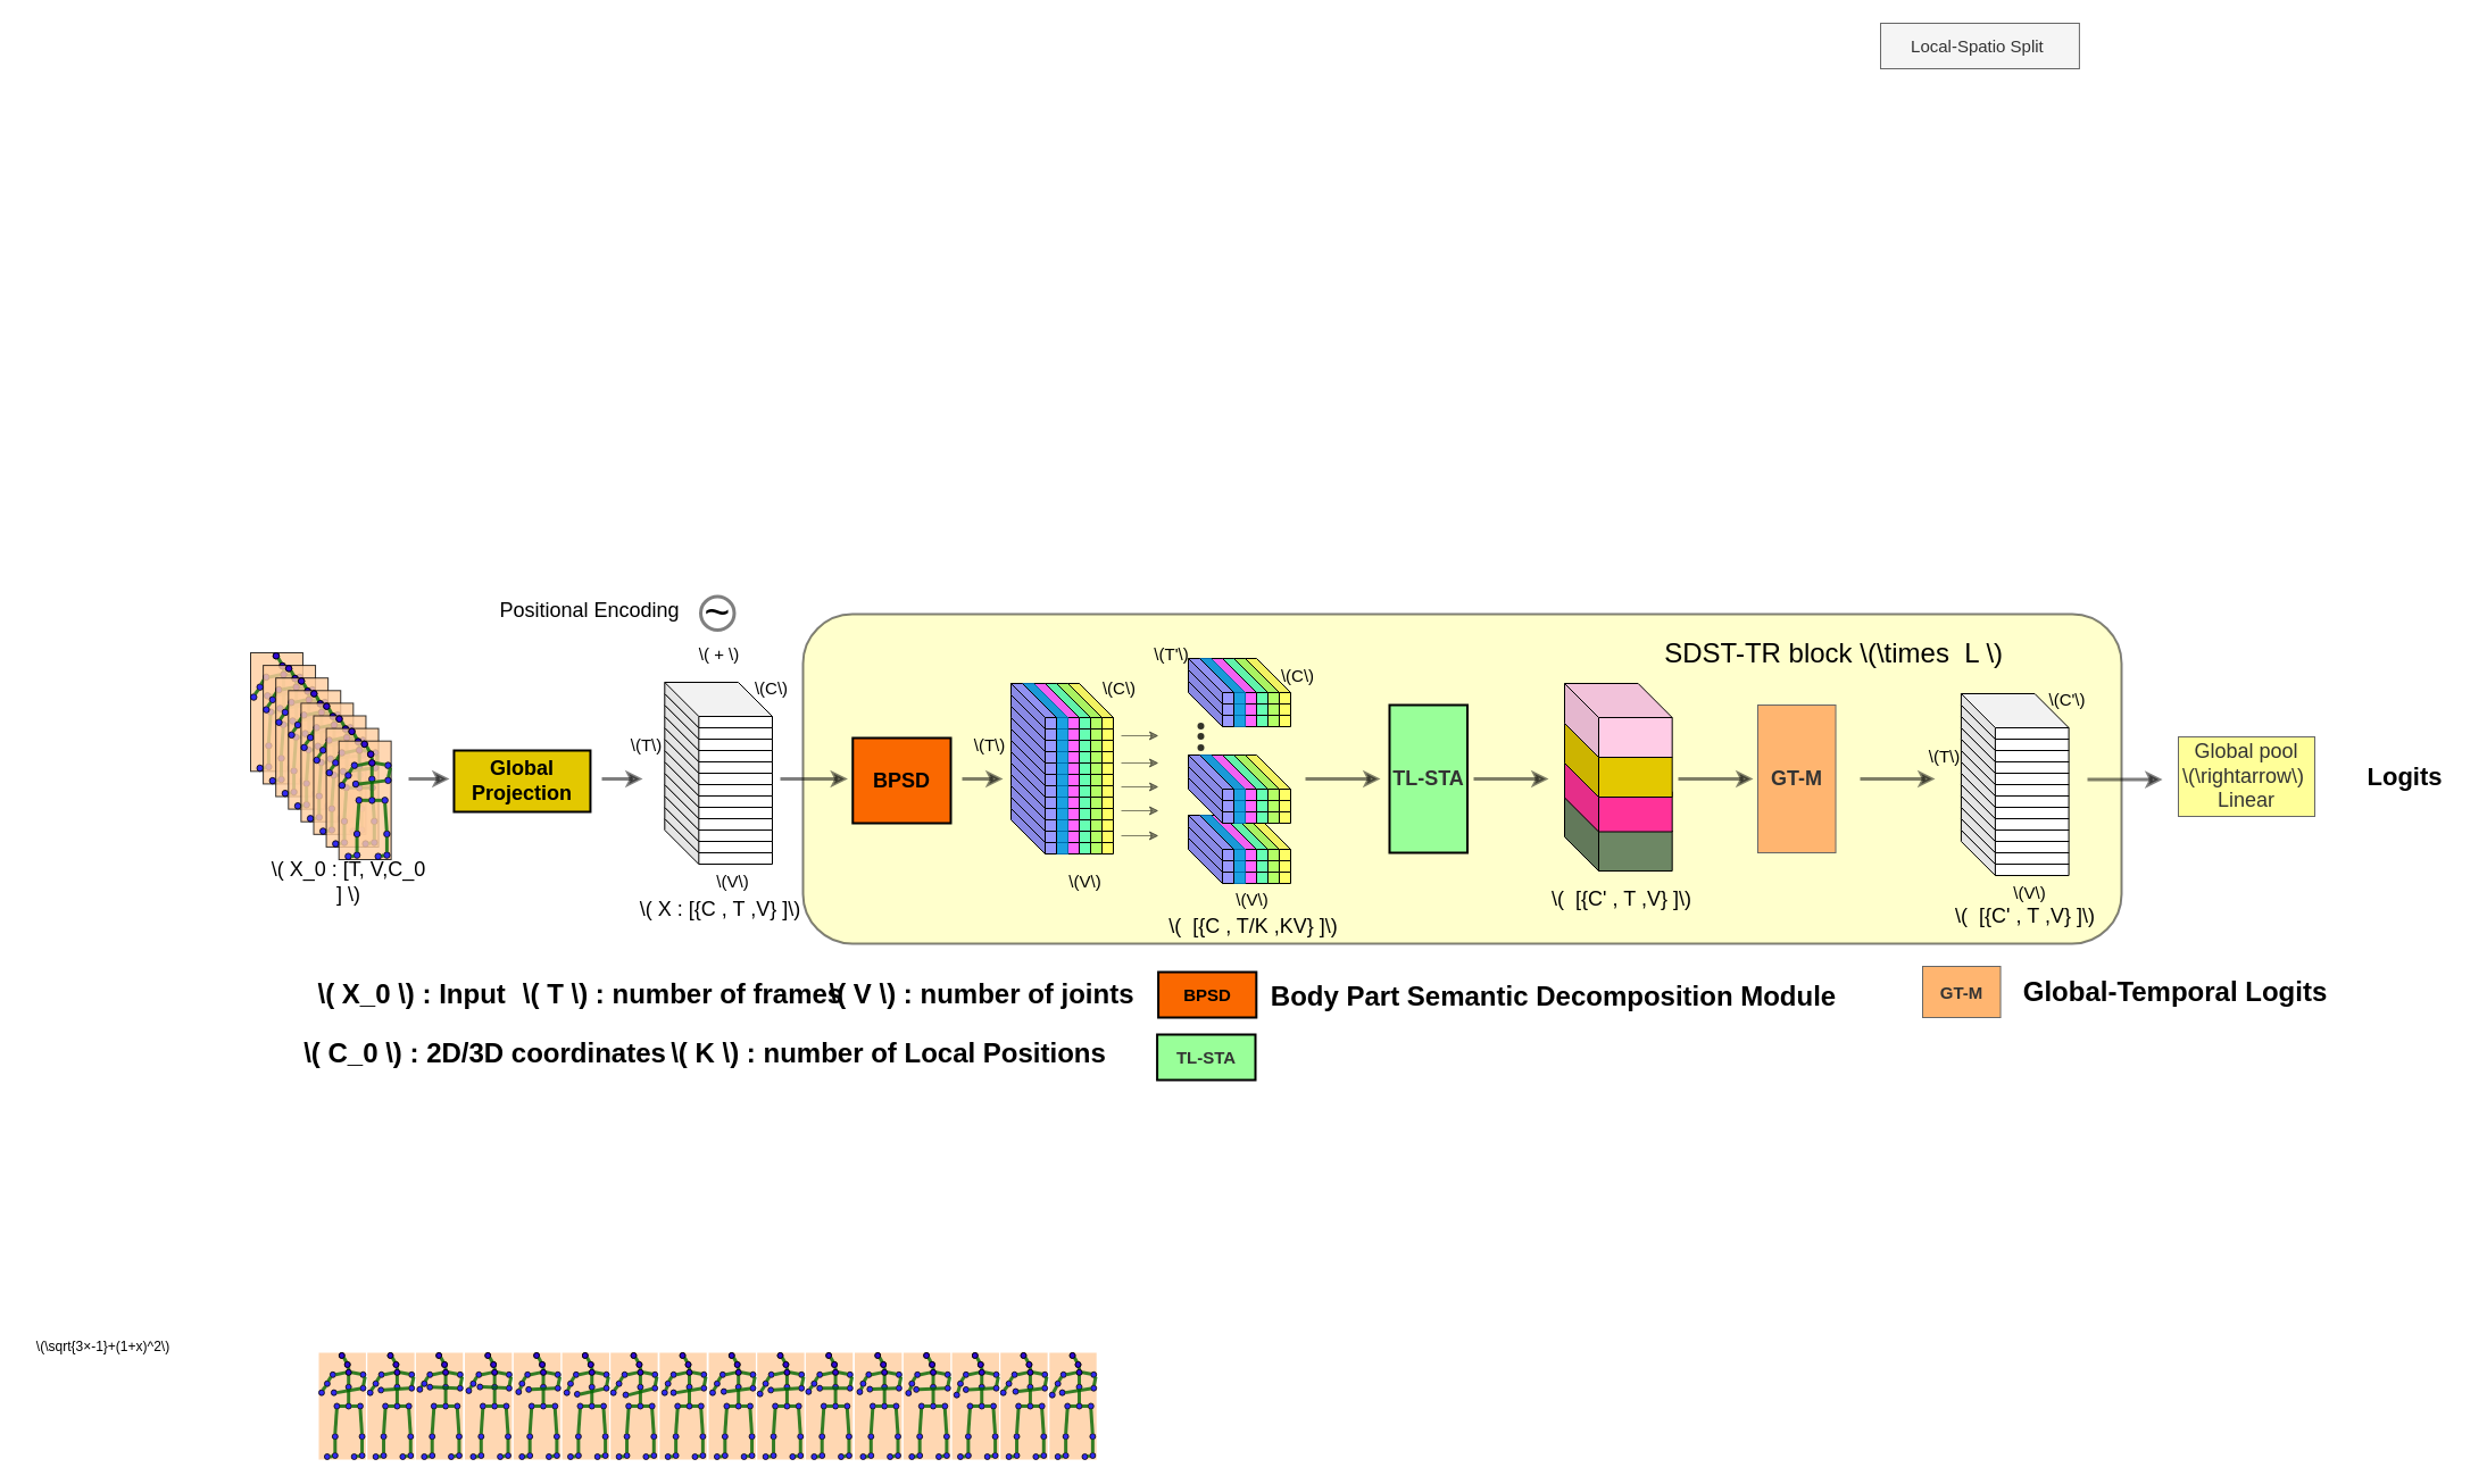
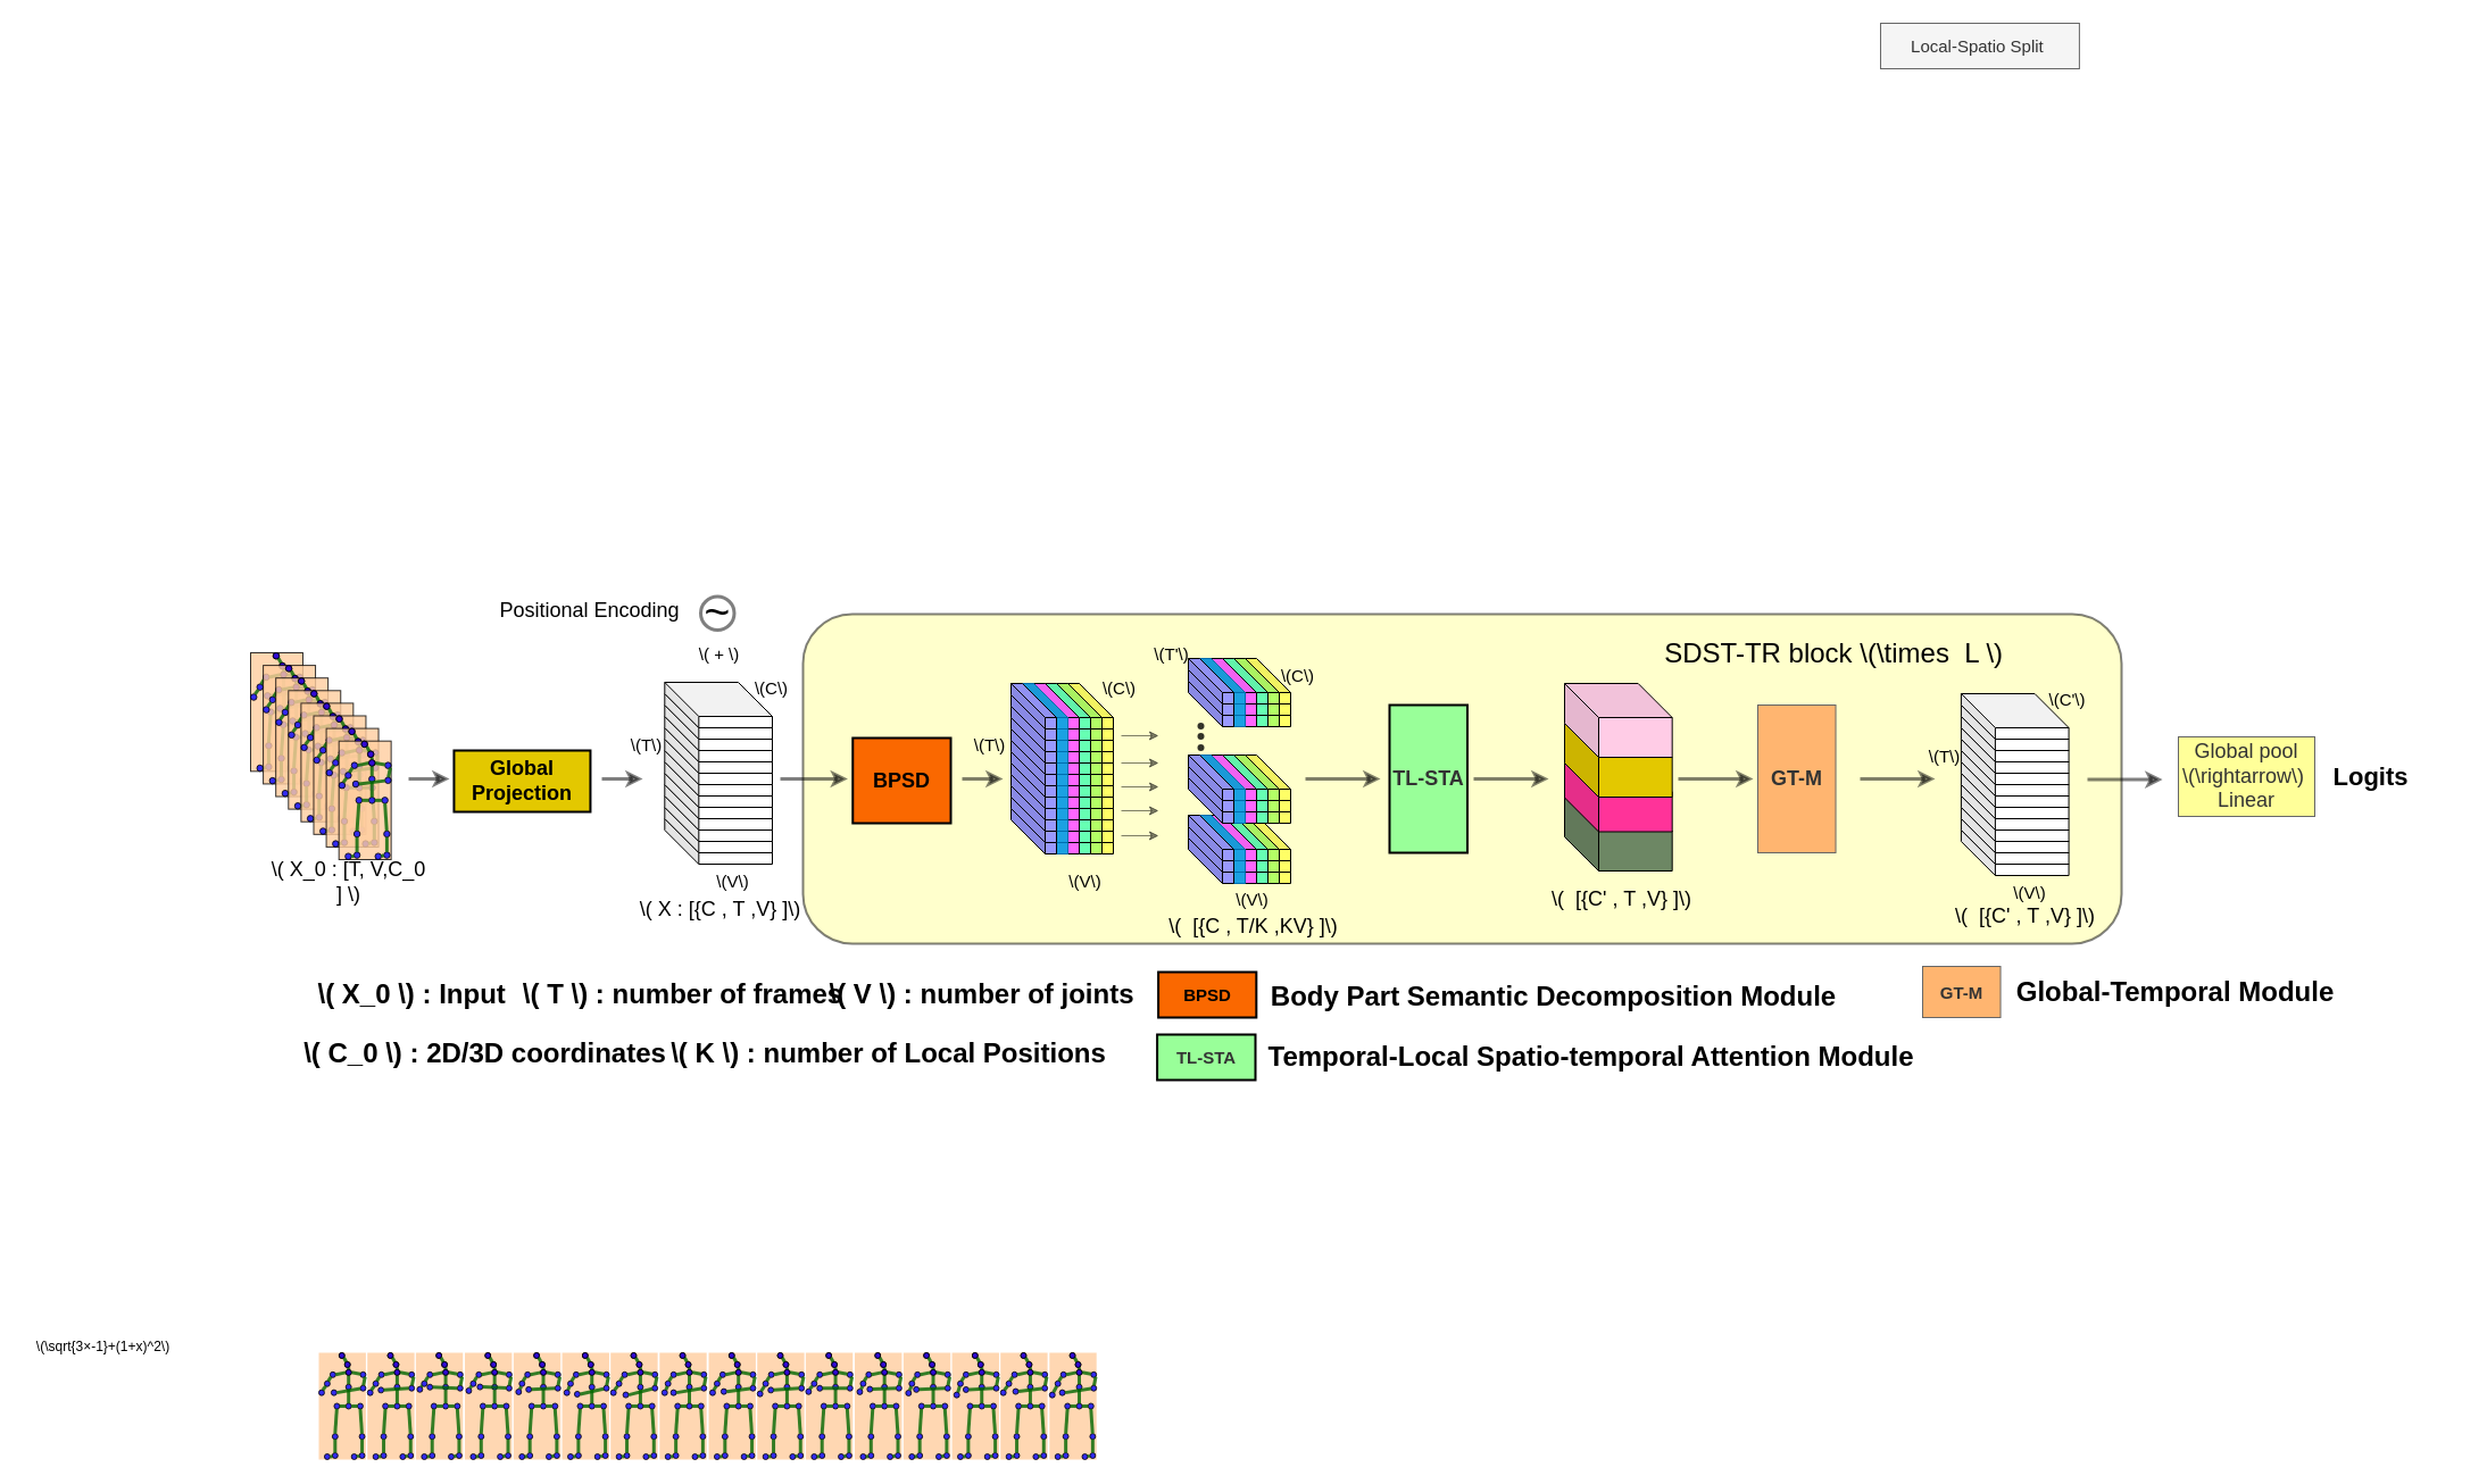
- <mxCell id="1345" value="&lt;font size=&quot;1&quot; style=&quot;&quot;&gt;&lt;b style=&quot;font-size: 22px;&quot;&gt;Logits&lt;/b&gt;&lt;/font&gt;" style="text;html=1;align=center;verticalAlign=middle;resizable=0;points=[];autosize=1;strokeColor=none;fillColor=none;fontSize=15;" vertex="1" parent="665"><mxGeometry x="1850" y="164" width="90" height="40" as="geometry" /></mxCell>
+ <mxCell id="1345" value="&lt;font size=&quot;1&quot; style=&quot;&quot;&gt;&lt;b style=&quot;font-size: 22px;&quot;&gt;Logits&lt;/b&gt;&lt;/font&gt;" style="text;html=1;align=center;verticalAlign=middle;resizable=0;points=[];autosize=1;strokeColor=none;fillColor=none;fontSize=15;" vertex="1" parent="665"><mxGeometry x="1820" y="164" width="90" height="40" as="geometry" /></mxCell>
- <mxCell id="1366" value="&lt;b&gt;&lt;font style=&quot;font-size: 24px;&quot;&gt;Global-Temporal Logits&lt;/font&gt;&lt;/b&gt;" style="text;html=1;align=center;verticalAlign=middle;resizable=0;points=[];autosize=1;strokeColor=none;fillColor=none;fontSize=18;" vertex="1" parent="1364"><mxGeometry x="72" y="2.5" width="300" height="40" as="geometry" /></mxCell>
+ <mxCell id="1366" value="&lt;b&gt;&lt;font style=&quot;font-size: 24px;&quot;&gt;Global-Temporal Module&lt;/font&gt;&lt;/b&gt;" style="text;html=1;align=center;verticalAlign=middle;resizable=0;points=[];autosize=1;strokeColor=none;fillColor=none;fontSize=18;" vertex="1" parent="1364"><mxGeometry x="72" y="2.5" width="300" height="40" as="geometry" /></mxCell>
+ <mxCell id="1363" value="&lt;b&gt;&lt;font style=&quot;font-size: 24px;&quot;&gt;Temporal-Local Spatio-temporal Attention Module&lt;/font&gt;&lt;/b&gt;" style="text;html=1;align=center;verticalAlign=middle;resizable=0;points=[];autosize=1;strokeColor=none;fillColor=none;fontSize=18;" vertex="1" parent="665"><mxGeometry x="884" y="410" width="590" height="40" as="geometry" /></mxCell>
